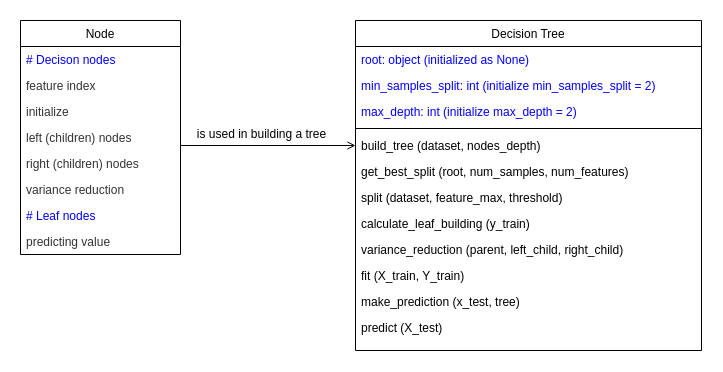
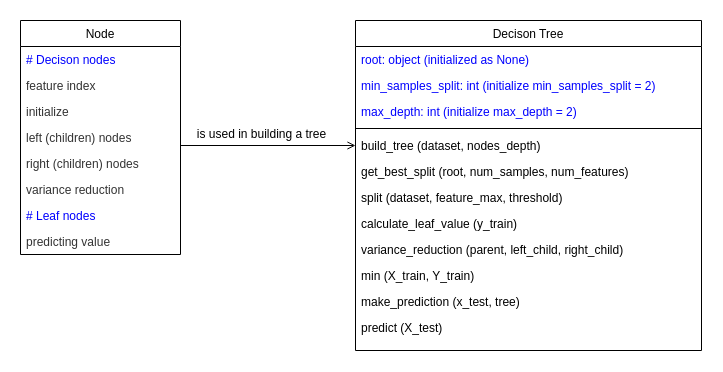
- <mxCell id="2" value="Decision Tree" style="swimlane;fontStyle=0;align=center;verticalAlign=top;childLayout=stackLayout;horizontal=1;startSize=26;horizontalStack=0;resizeParent=1;resizeLast=0;collapsible=1;marginBottom=0;rounded=0;shadow=0;strokeWidth=1;" parent="1" vertex="1"><mxGeometry x="355" y="20" width="346" height="330" as="geometry"><mxRectangle x="550" y="140" width="160" height="26" as="alternateBounds" /></mxGeometry></mxCell>
+ <mxCell id="2" value="Decison Tree" style="swimlane;fontStyle=0;align=center;verticalAlign=top;childLayout=stackLayout;horizontal=1;startSize=26;horizontalStack=0;resizeParent=1;resizeLast=0;collapsible=1;marginBottom=0;rounded=0;shadow=0;strokeWidth=1;" parent="1" vertex="1"><mxGeometry x="355" y="20" width="346" height="330" as="geometry"><mxRectangle x="550" y="140" width="160" height="26" as="alternateBounds" /></mxGeometry></mxCell>
- <mxCell id="10" value="calculate_leaf_building (y_train)" style="text;align=left;verticalAlign=top;spacingLeft=4;spacingRight=4;overflow=hidden;rotatable=0;points=[[0,0.5],[1,0.5]];portConstraint=eastwest;" vertex="1" parent="2"><mxGeometry y="190" width="346" height="26" as="geometry" /></mxCell>
+ <mxCell id="10" value="calculate_leaf_value (y_train)" style="text;align=left;verticalAlign=top;spacingLeft=4;spacingRight=4;overflow=hidden;rotatable=0;points=[[0,0.5],[1,0.5]];portConstraint=eastwest;" vertex="1" parent="2"><mxGeometry y="190" width="346" height="26" as="geometry" /></mxCell>
- <mxCell id="12" value="fit (X_train, Y_train)" style="text;align=left;verticalAlign=top;spacingLeft=4;spacingRight=4;overflow=hidden;rotatable=0;points=[[0,0.5],[1,0.5]];portConstraint=eastwest;" vertex="1" parent="2"><mxGeometry y="242" width="346" height="26" as="geometry" /></mxCell>
+ <mxCell id="12" value="min (X_train, Y_train)" style="text;align=left;verticalAlign=top;spacingLeft=4;spacingRight=4;overflow=hidden;rotatable=0;points=[[0,0.5],[1,0.5]];portConstraint=eastwest;" vertex="1" parent="2"><mxGeometry y="242" width="346" height="26" as="geometry" /></mxCell>
